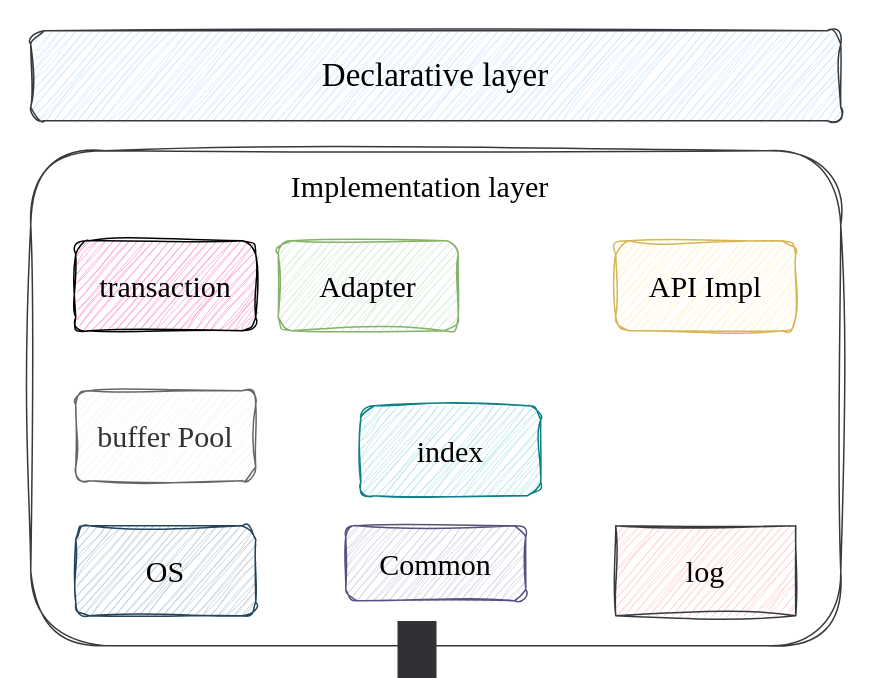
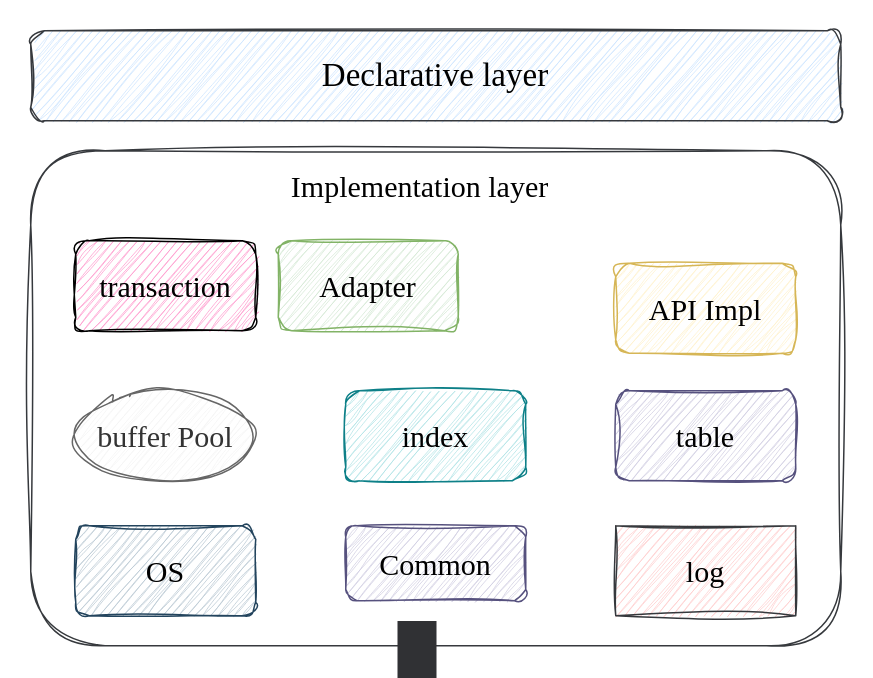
- <mxCell id="6" value="&lt;font face=&quot;Comic Sans MS&quot; style=&quot;font-size: 20px;&quot;&gt;API Impl&lt;/font&gt;" style="rounded=1;whiteSpace=wrap;html=1;sketch=1;hachureGap=4;jiggle=2;curveFitting=1;fontFamily=Architects Daughter;fontSource=https%3A%2F%2Ffonts.googleapis.com%2Fcss%3Ffamily%3DArchitects%2BDaughter;fillColor=#fff2cc;strokeColor=#d6b656;" vertex="1" parent="1"><mxGeometry x="410" y="160" width="120" height="60" as="geometry" /></mxCell>
+ <mxCell id="6" value="&lt;font face=&quot;Comic Sans MS&quot; style=&quot;font-size: 20px;&quot;&gt;API Impl&lt;/font&gt;" style="rounded=1;whiteSpace=wrap;html=1;sketch=1;hachureGap=4;jiggle=2;curveFitting=1;fontFamily=Architects Daughter;fontSource=https%3A%2F%2Ffonts.googleapis.com%2Fcss%3Ffamily%3DArchitects%2BDaughter;fillColor=#fff2cc;strokeColor=#d6b656;" vertex="1" parent="1"><mxGeometry x="410" y="175" width="120" height="60" as="geometry" /></mxCell>
- <mxCell id="5" value="&lt;font face=&quot;Comic Sans MS&quot; style=&quot;font-size: 20px;&quot;&gt;buffer Pool&lt;/font&gt;" style="rounded=1;whiteSpace=wrap;html=1;sketch=1;hachureGap=4;jiggle=2;curveFitting=1;fontFamily=Architects Daughter;fontSource=https%3A%2F%2Ffonts.googleapis.com%2Fcss%3Ffamily%3DArchitects%2BDaughter;fillColor=#f5f5f5;fontColor=#333333;strokeColor=#666666;" vertex="1" parent="1"><mxGeometry x="50" y="260" width="120" height="60" as="geometry" /></mxCell>
+ <mxCell id="5" value="&lt;font face=&quot;Comic Sans MS&quot; style=&quot;font-size: 20px;&quot;&gt;buffer Pool&lt;/font&gt;" style="ellipse;whiteSpace=wrap;html=1;sketch=1;hachureGap=4;jiggle=2;curveFitting=1;fontFamily=Architects Daughter;fontSource=https%3A%2F%2Ffonts.googleapis.com%2Fcss%3Ffamily%3DArchitects%2BDaughter;fillColor=#f5f5f5;fontColor=#333333;strokeColor=#666666;" vertex="1" parent="1"><mxGeometry x="50" y="260" width="120" height="60" as="geometry" /></mxCell>
+ <mxCell id="8" value="&lt;font face=&quot;Comic Sans MS&quot; style=&quot;font-size: 20px;&quot;&gt;table&lt;/font&gt;" style="rounded=1;whiteSpace=wrap;html=1;sketch=1;hachureGap=4;jiggle=2;curveFitting=1;fontFamily=Architects Daughter;fontSource=https%3A%2F%2Ffonts.googleapis.com%2Fcss%3Ffamily%3DArchitects%2BDaughter;fillColor=#d0cee2;strokeColor=#56517e;" vertex="1" parent="1"><mxGeometry x="410" y="260" width="120" height="60" as="geometry" /></mxCell>
- <mxCell id="7" value="&lt;font face=&quot;Comic Sans MS&quot; style=&quot;font-size: 20px;&quot;&gt;index&lt;/font&gt;" style="rounded=1;whiteSpace=wrap;html=1;sketch=1;hachureGap=4;jiggle=2;curveFitting=1;fontFamily=Architects Daughter;fontSource=https%3A%2F%2Ffonts.googleapis.com%2Fcss%3Ffamily%3DArchitects%2BDaughter;fillColor=#b0e3e6;strokeColor=#0e8088;" vertex="1" parent="1"><mxGeometry x="240" y="270" width="120" height="60" as="geometry" /></mxCell>
+ <mxCell id="7" value="&lt;font face=&quot;Comic Sans MS&quot; style=&quot;font-size: 20px;&quot;&gt;index&lt;/font&gt;" style="rounded=1;whiteSpace=wrap;html=1;sketch=1;hachureGap=4;jiggle=2;curveFitting=1;fontFamily=Architects Daughter;fontSource=https%3A%2F%2Ffonts.googleapis.com%2Fcss%3Ffamily%3DArchitects%2BDaughter;fillColor=#b0e3e6;strokeColor=#0e8088;" vertex="1" parent="1"><mxGeometry x="230" y="260" width="120" height="60" as="geometry" /></mxCell>
